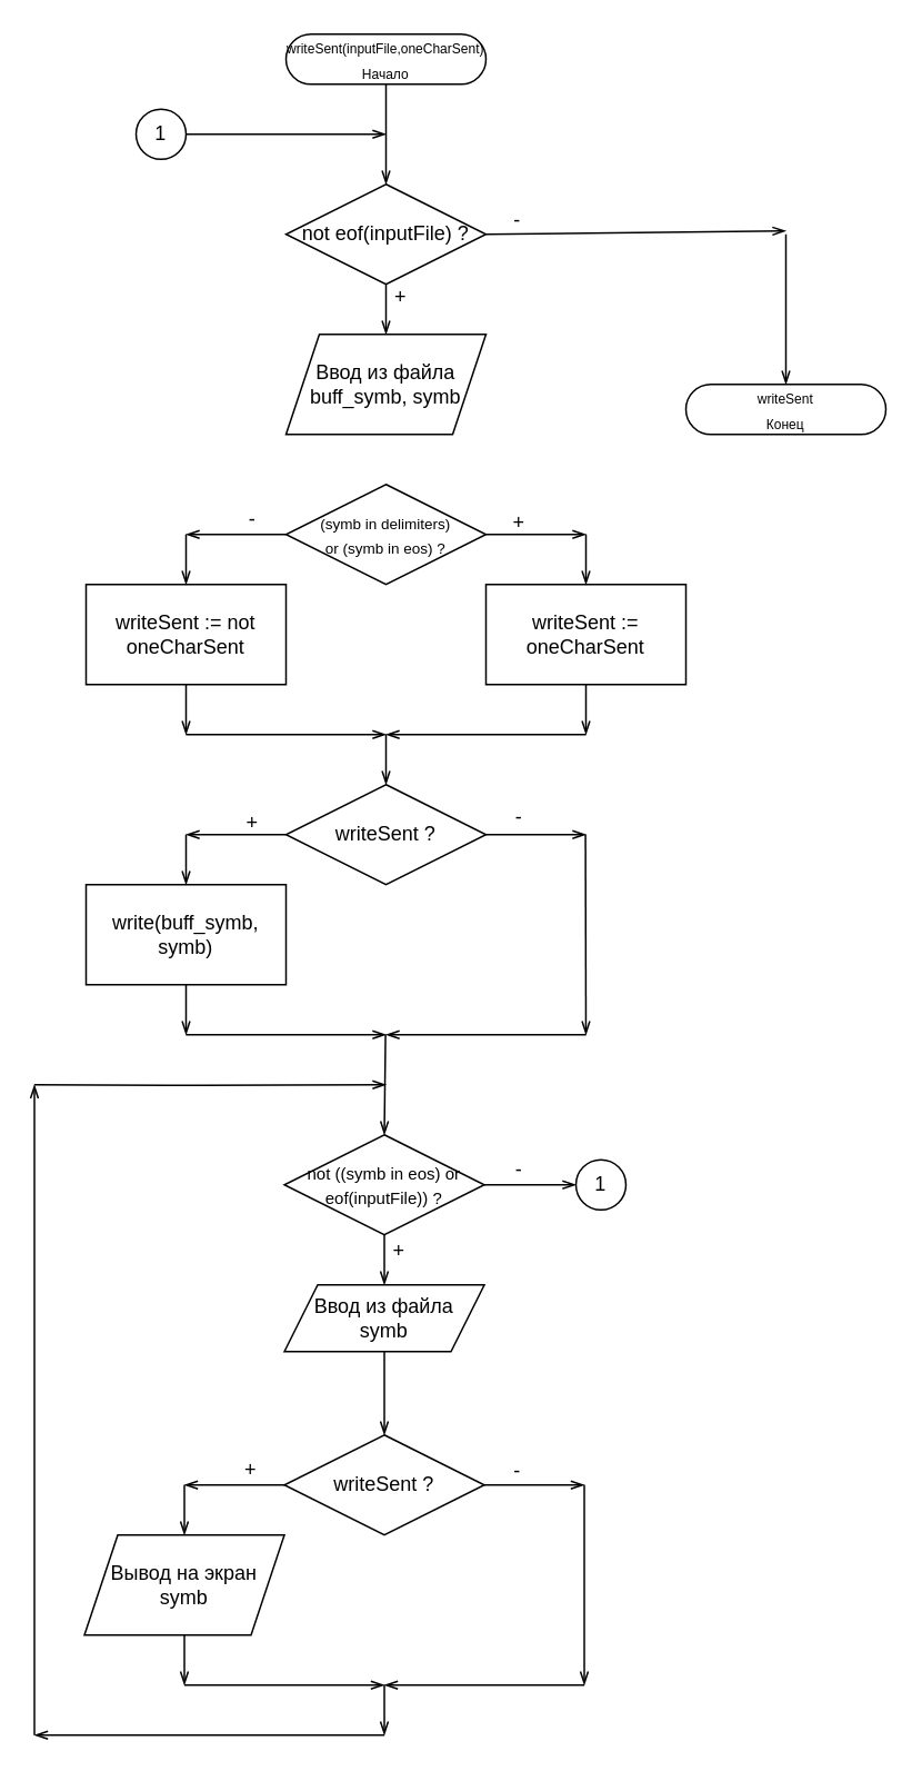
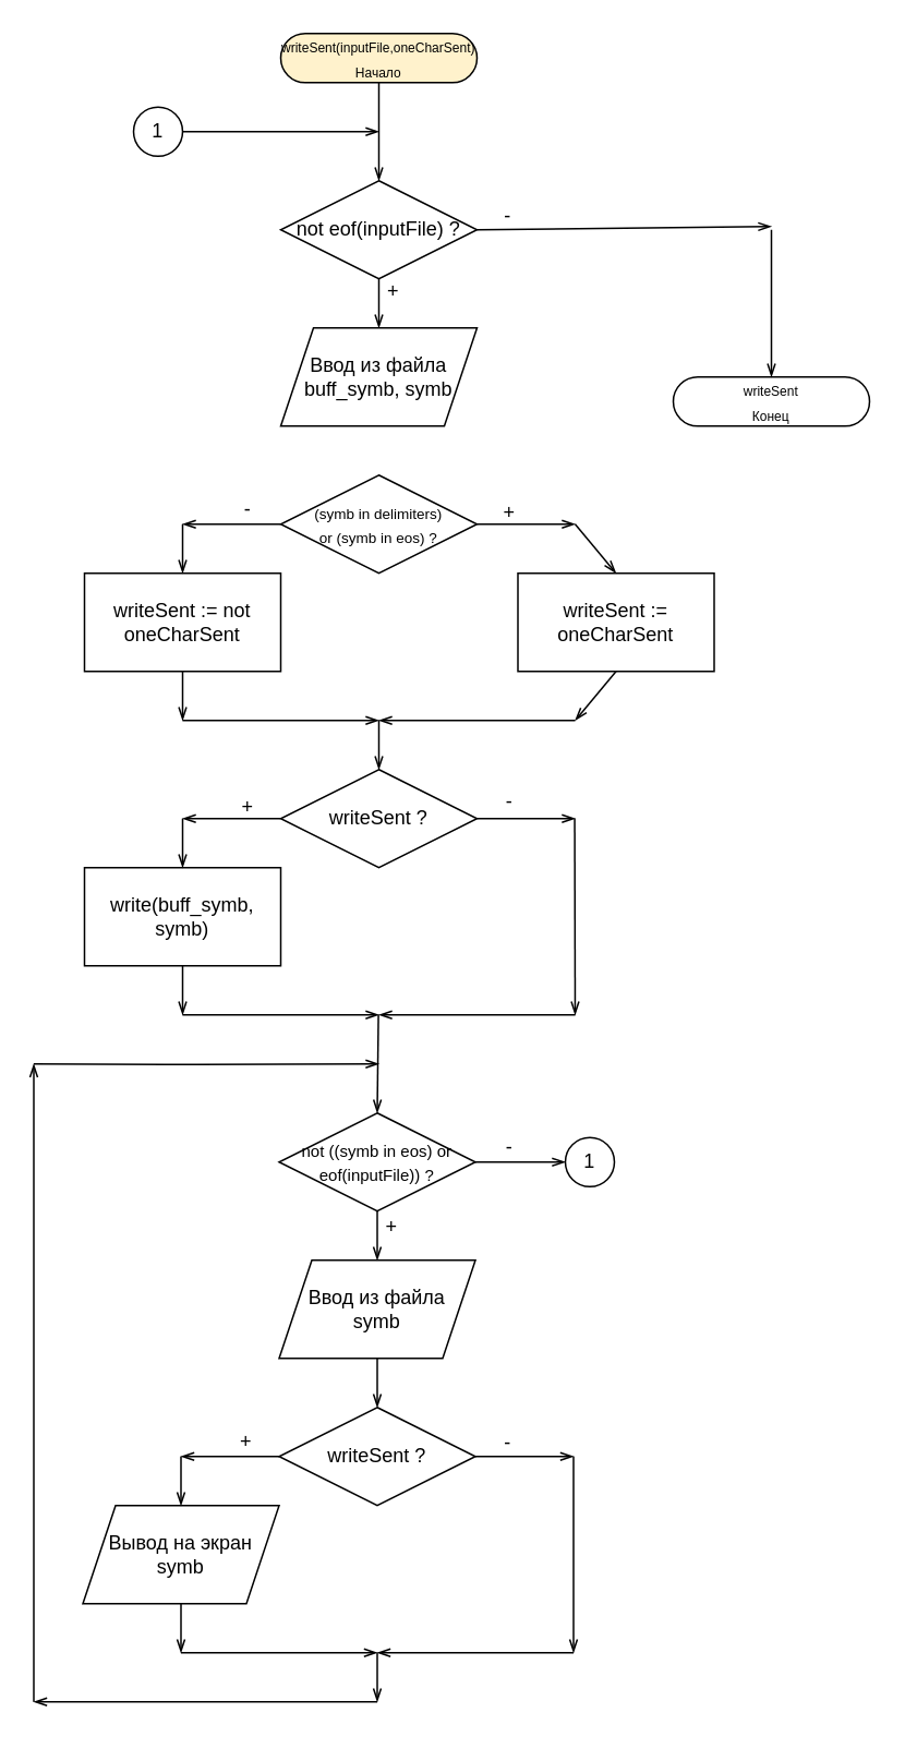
- <mxCell id="2" value="&lt;font style=&quot;font-size: 8px&quot;&gt;writeSent(inputFile,oneCharSent)&lt;br&gt;Начало&lt;/font&gt;" style="rounded=1;whiteSpace=wrap;html=1;perimeterSpacing=0;arcSize=50;" vertex="1" parent="1"><mxGeometry x="171" width="120" height="30" as="geometry" y="20" /></mxCell>
+ <mxCell id="2" value="&lt;font style=&quot;font-size: 8px&quot;&gt;writeSent(inputFile,oneCharSent)&lt;br&gt;Начало&lt;/font&gt;" style="rounded=1;whiteSpace=wrap;html=1;perimeterSpacing=0;arcSize=50;fillColor=#fff2cc;" vertex="1" parent="1"><mxGeometry x="171" width="120" height="30" as="geometry" y="20" /></mxCell>
- <mxCell id="10" value="writeSent := oneCharSent" style="rounded=0;whiteSpace=wrap;html=1;" vertex="1" parent="1"><mxGeometry x="291" y="350" width="120" height="60" as="geometry" /></mxCell>
+ <mxCell id="10" value="writeSent := oneCharSent" style="rounded=0;whiteSpace=wrap;html=1;" vertex="1" parent="1"><mxGeometry x="316" y="350" width="120" height="60" as="geometry" /></mxCell>
- <mxCell id="33" value="Ввод из файла&lt;br&gt;symb" style="shape=parallelogram;perimeter=parallelogramPerimeter;whiteSpace=wrap;html=1;fixedSize=1;" vertex="1" parent="1"><mxGeometry x="170" y="770" width="120" height="40" as="geometry" /></mxCell>
+ <mxCell id="33" value="Ввод из файла&lt;br&gt;symb" style="shape=parallelogram;perimeter=parallelogramPerimeter;whiteSpace=wrap;html=1;fixedSize=1;" vertex="1" parent="1"><mxGeometry x="170" y="770" width="120" height="60" as="geometry" /></mxCell>
